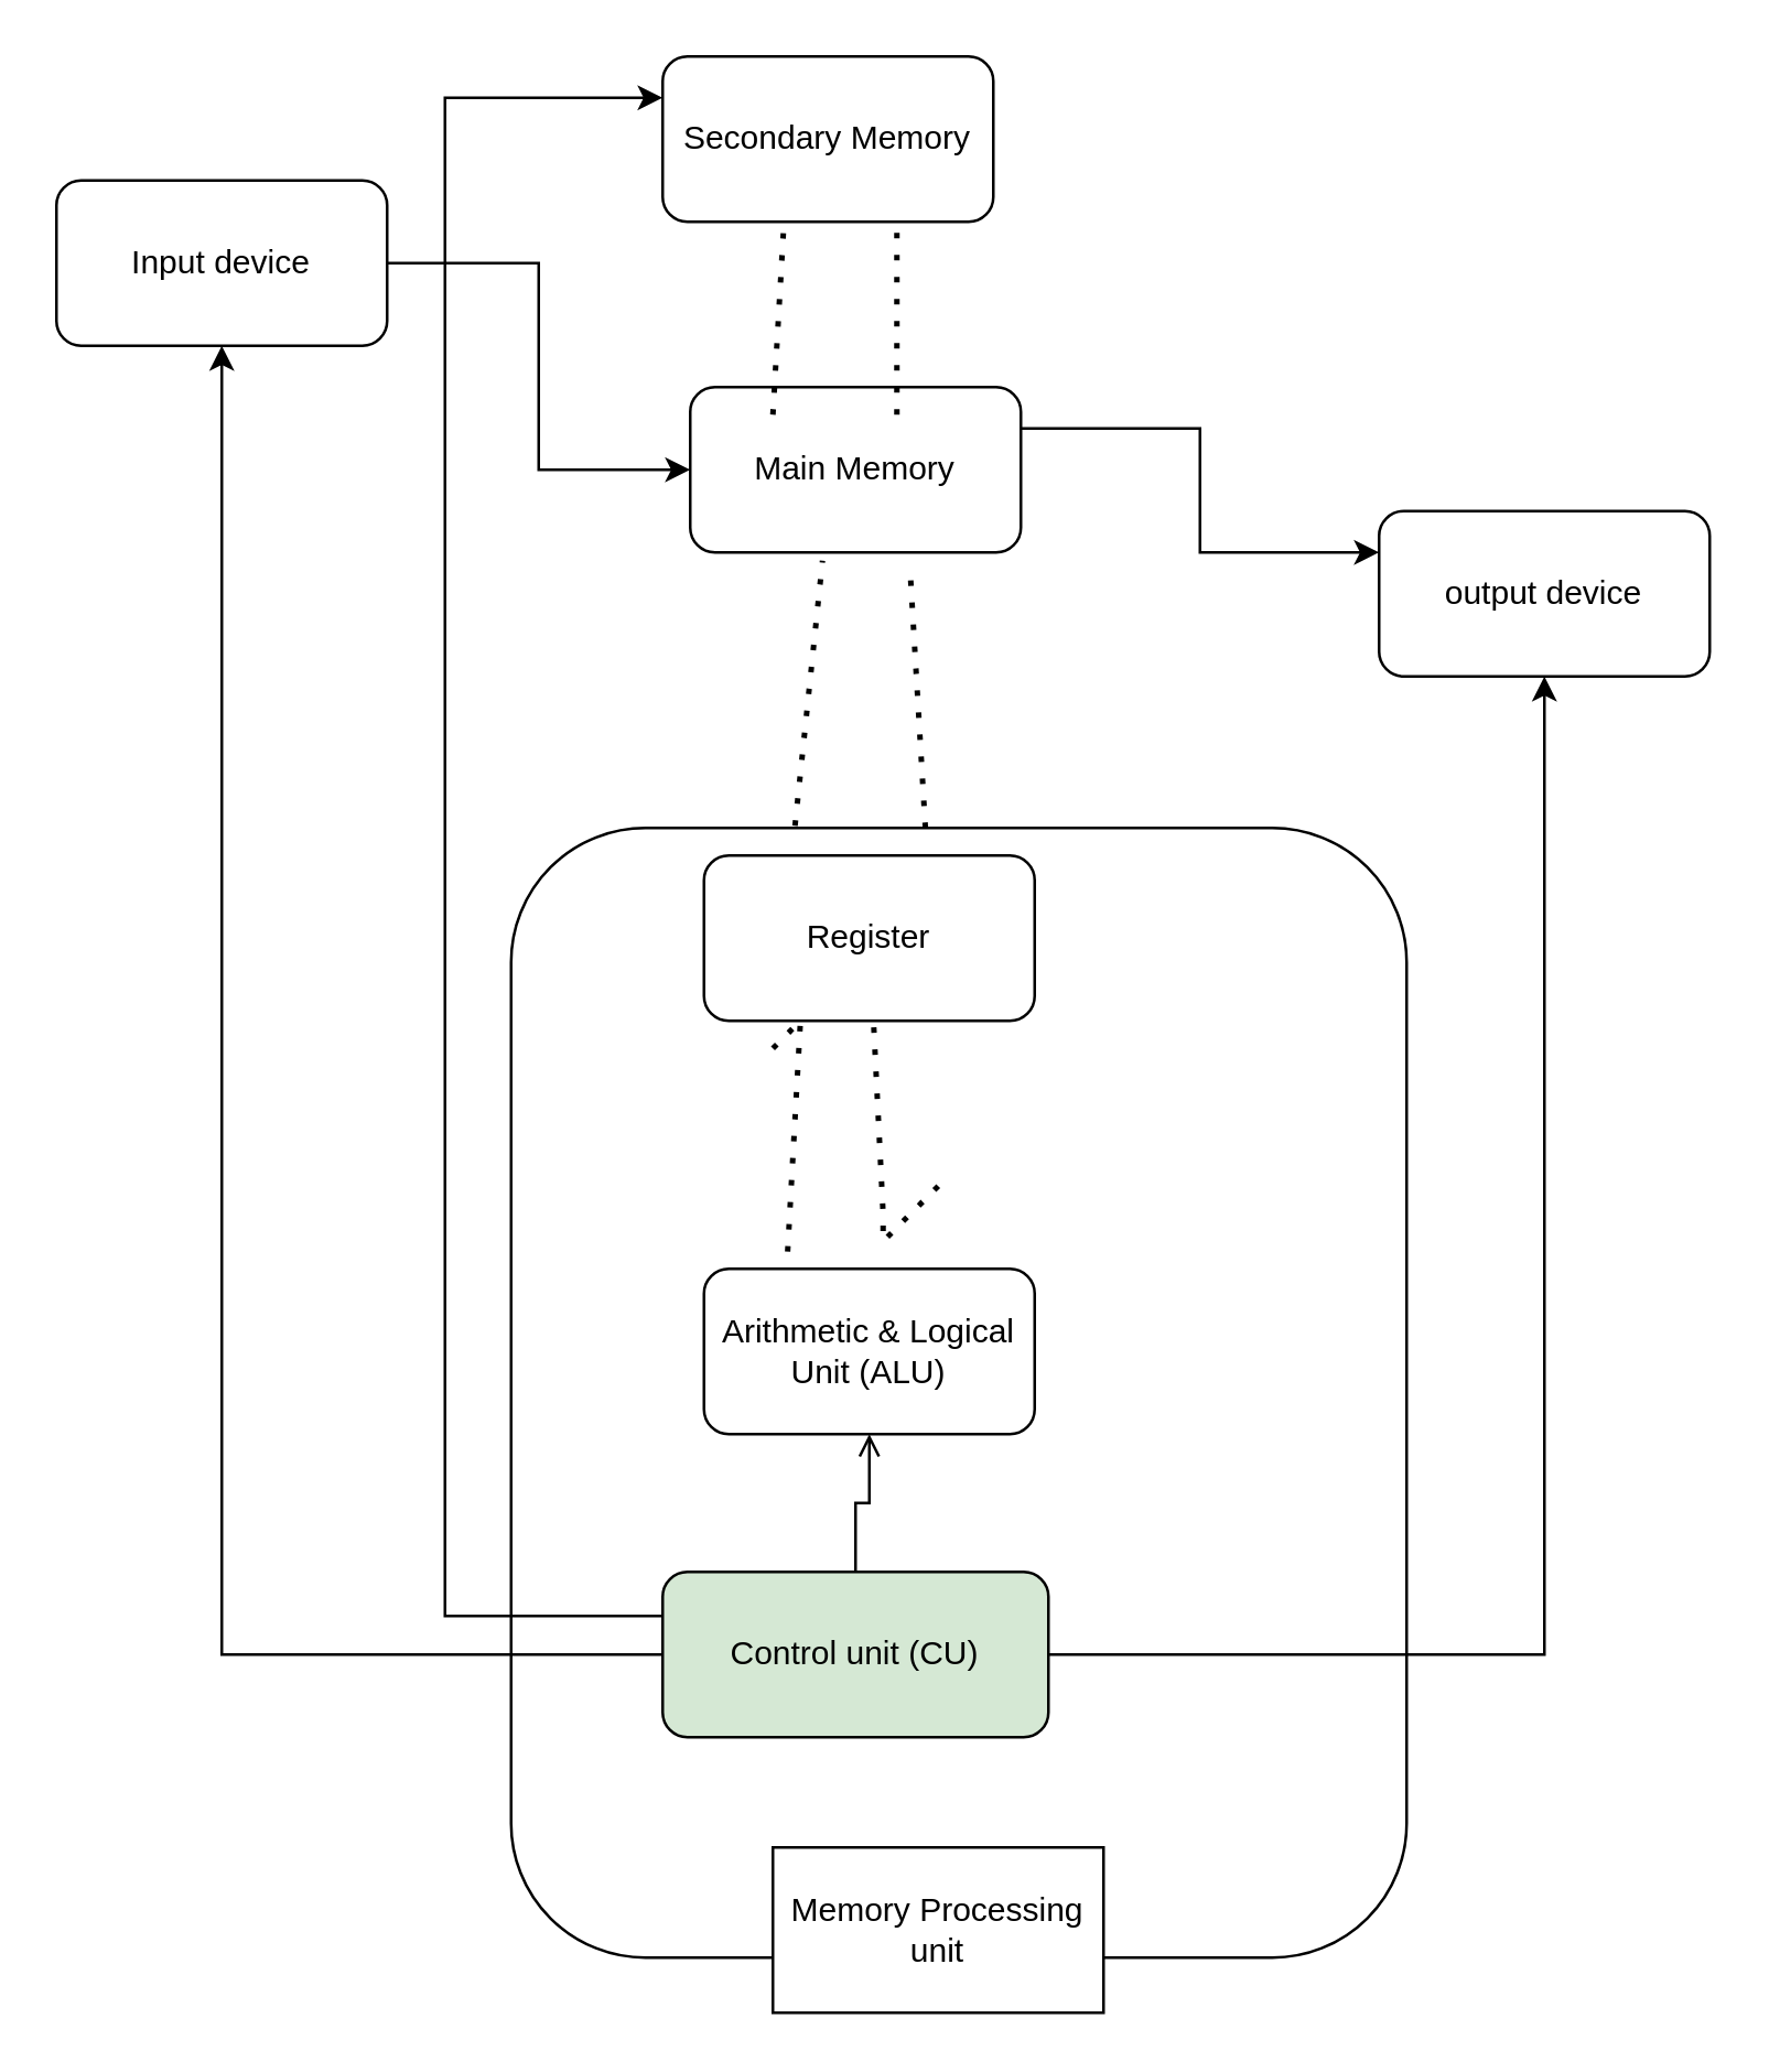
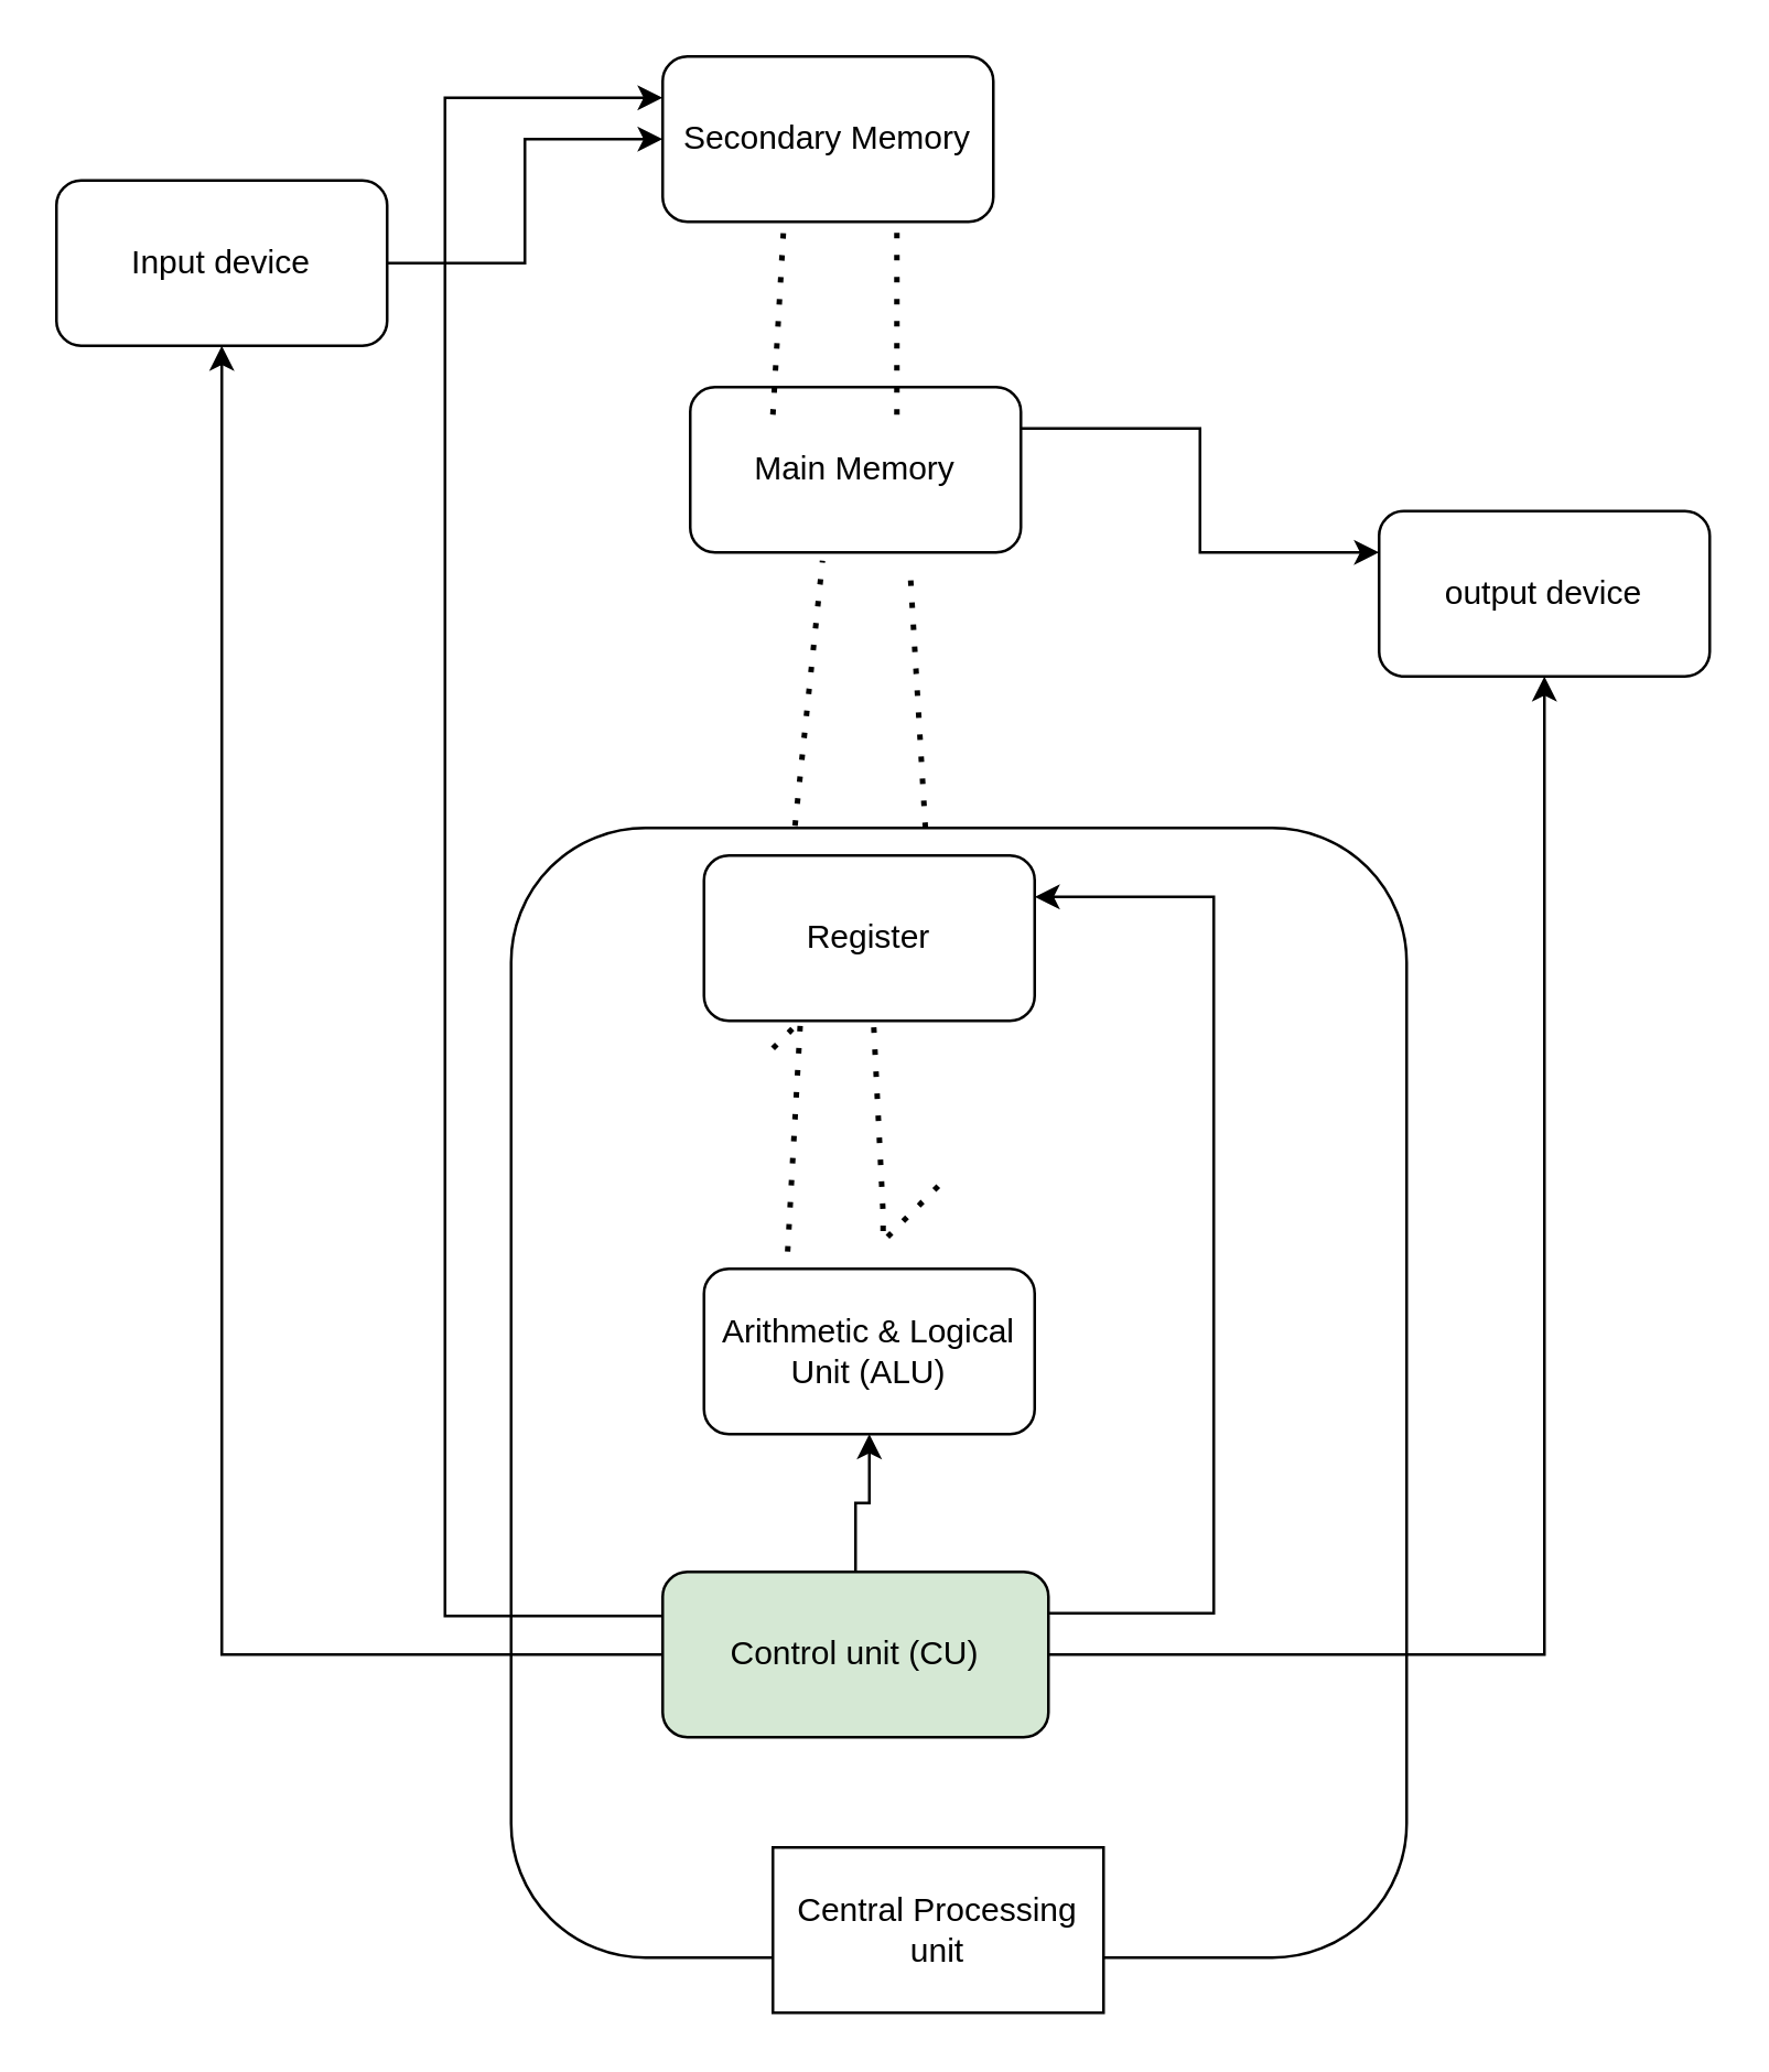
- <mxCell id="15" style="edgeStyle=orthogonalEdgeStyle;rounded=0;orthogonalLoop=1;jettySize=auto;html=1;exitX=1;exitY=0.5;exitDx=0;exitDy=0;entryX=0;entryY=0.5;entryDx=0;entryDy=0;" edge="1" parent="1" source="16" target="4"><mxGeometry relative="1" as="geometry" /></mxCell>
+ <mxCell id="15" style="edgeStyle=orthogonalEdgeStyle;rounded=0;orthogonalLoop=1;jettySize=auto;html=1;exitX=1;exitY=0.5;exitDx=0;exitDy=0;" edge="1" parent="1" source="16" target="2"><mxGeometry relative="1" as="geometry" /></mxCell>
+ <mxCell id="12" style="edgeStyle=orthogonalEdgeStyle;rounded=0;orthogonalLoop=1;jettySize=auto;html=1;exitX=1;exitY=0.25;exitDx=0;exitDy=0;entryX=1;entryY=0.25;entryDx=0;entryDy=0;" edge="1" parent="1" source="13" target="6"><mxGeometry relative="1" as="geometry"><Array as="points"><mxPoint x="440" y="585" /><mxPoint x="440" y="325" /></Array></mxGeometry></mxCell>
- <mxCell id="8" value="" style="edgeStyle=orthogonalEdgeStyle;rounded=0;orthogonalLoop=1;jettySize=auto;html=1;endArrow=open;" edge="1" parent="1" source="13" target="7"><mxGeometry relative="1" as="geometry" /></mxCell>
+ <mxCell id="8" value="" style="edgeStyle=orthogonalEdgeStyle;rounded=0;orthogonalLoop=1;jettySize=auto;html=1;" edge="1" parent="1" source="13" target="7"><mxGeometry relative="1" as="geometry" /></mxCell>
- <mxCell id="22" value="Memory Processing unit" style="rounded=0;whiteSpace=wrap;html=1;" vertex="1" parent="1"><mxGeometry x="280" y="670" width="120" height="60" as="geometry" /></mxCell>
+ <mxCell id="22" value="Central Processing unit" style="rounded=0;whiteSpace=wrap;html=1;" vertex="1" parent="1"><mxGeometry x="280" y="670" width="120" height="60" as="geometry" /></mxCell>
